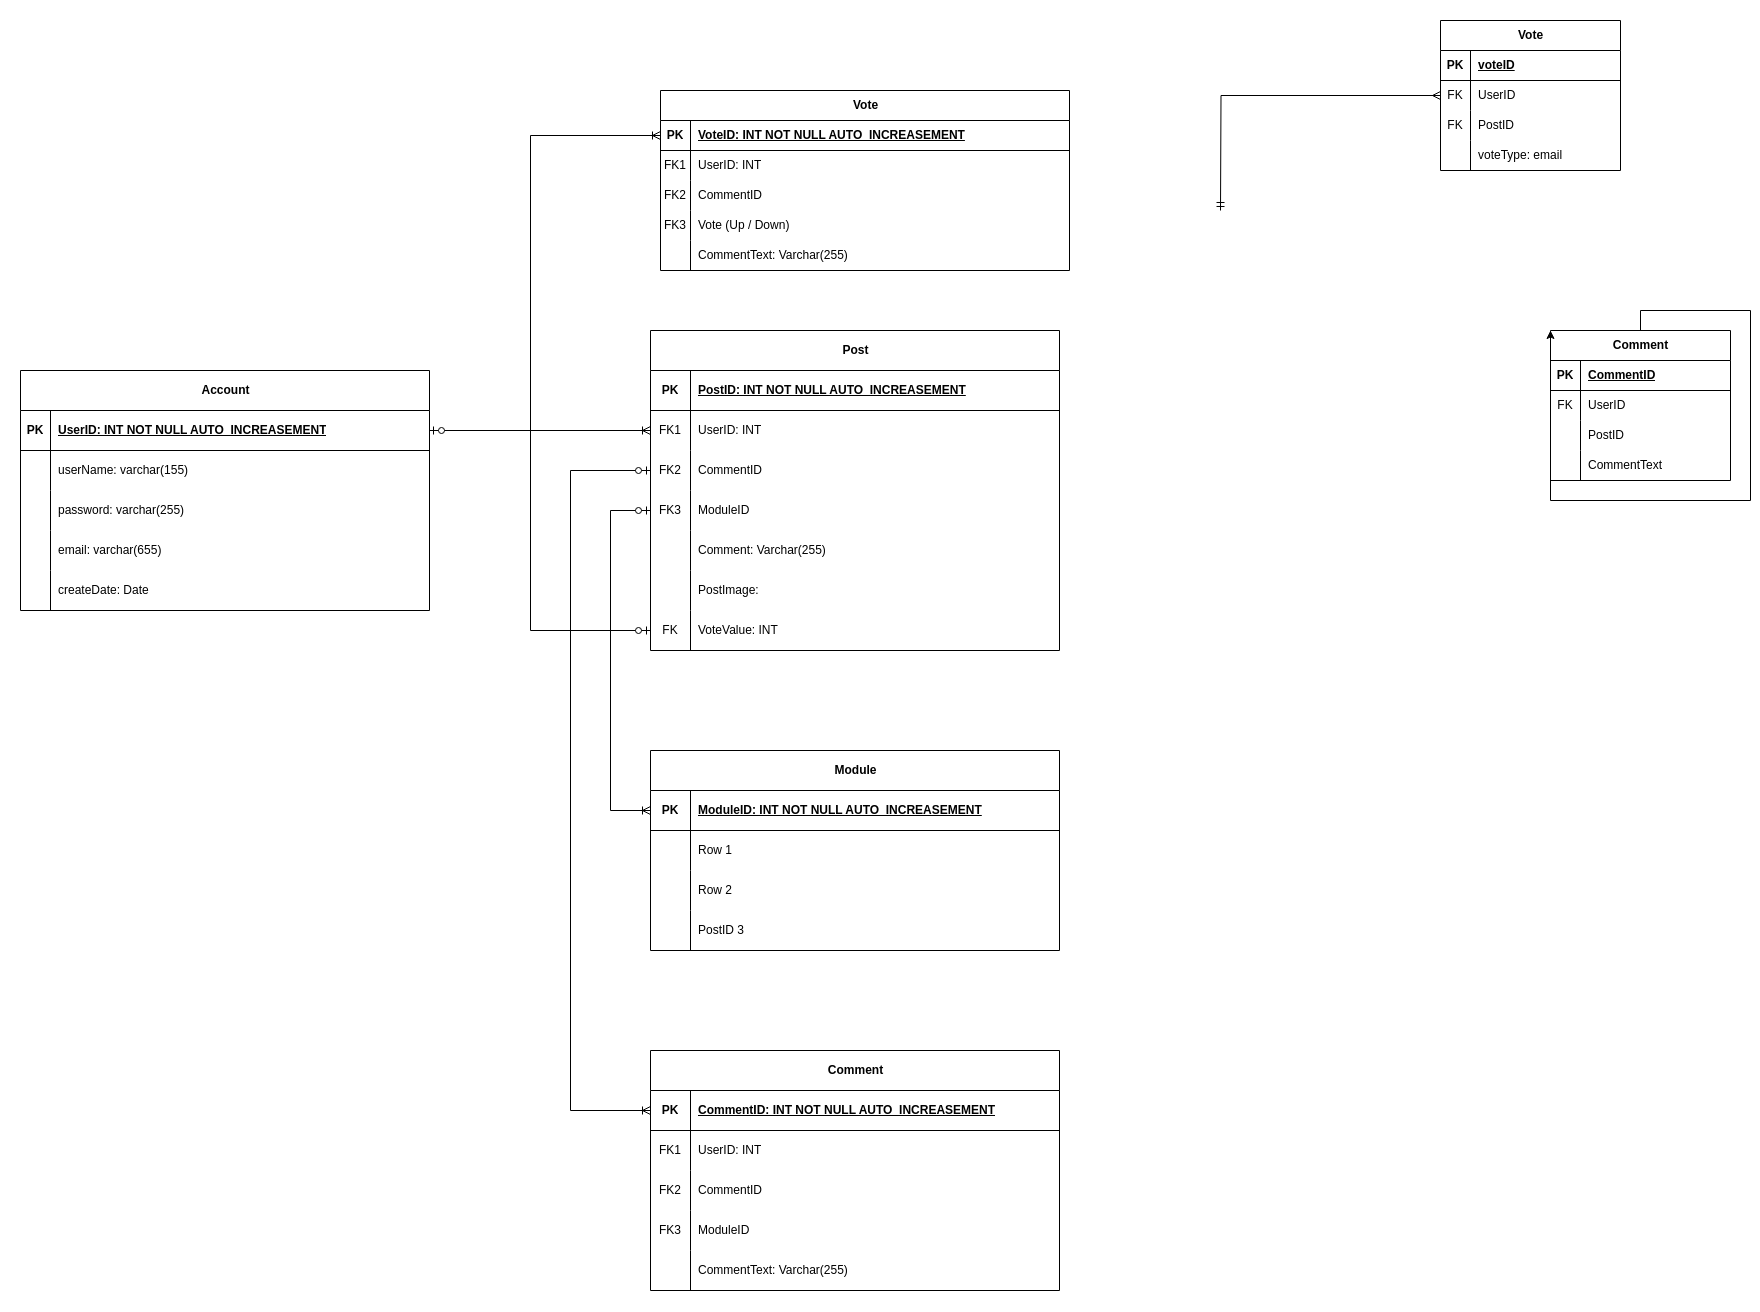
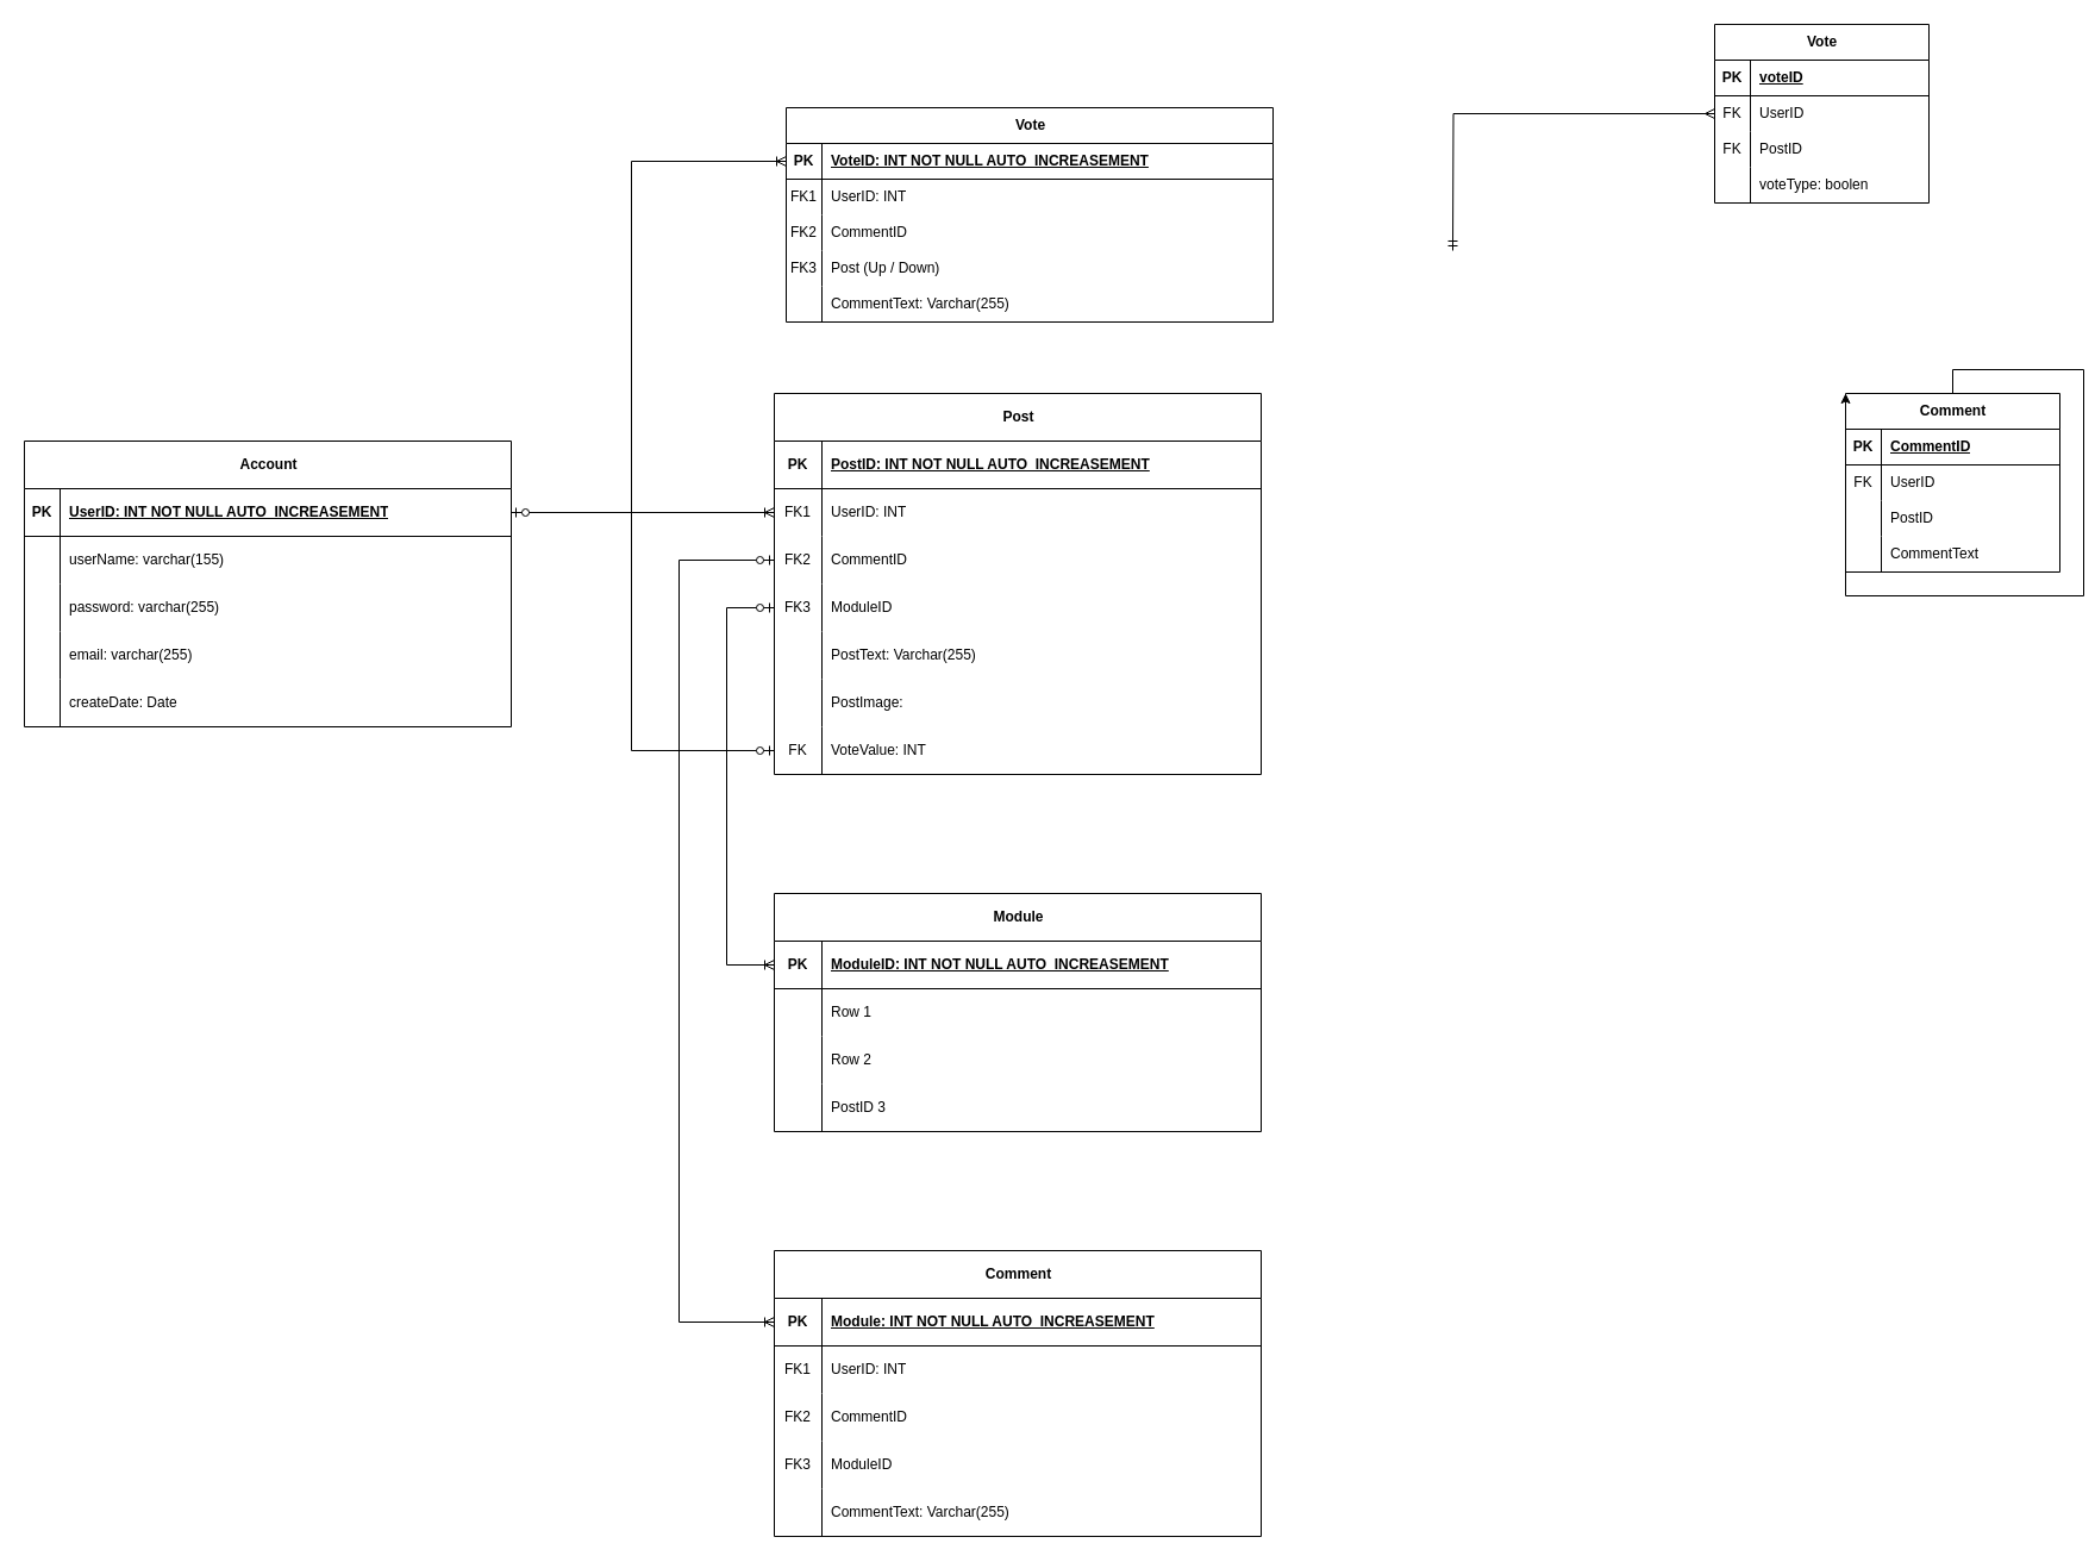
- <mxCell id="27" value="voteType: email" style="shape=partialRectangle;connectable=0;fillColor=none;top=0;left=0;bottom=0;right=0;align=left;spacingLeft=6;overflow=hidden;whiteSpace=wrap;html=1;" parent="25" vertex="1"><mxGeometry x="30" width="150" height="30" as="geometry"><mxRectangle width="150" height="30" as="alternateBounds" /></mxGeometry></mxCell>
+ <mxCell id="27" value="voteType: boolen" style="shape=partialRectangle;connectable=0;fillColor=none;top=0;left=0;bottom=0;right=0;align=left;spacingLeft=6;overflow=hidden;whiteSpace=wrap;html=1;" parent="25" vertex="1"><mxGeometry x="30" width="150" height="30" as="geometry"><mxRectangle width="150" height="30" as="alternateBounds" /></mxGeometry></mxCell>
- <mxCell id="108" value="Vote (Up / Down)" style="shape=partialRectangle;connectable=0;fillColor=none;top=0;left=0;bottom=0;right=0;align=left;spacingLeft=6;overflow=hidden;whiteSpace=wrap;html=1;" parent="106" vertex="1"><mxGeometry x="30" width="379" height="30" as="geometry"><mxRectangle width="379" height="30" as="alternateBounds" /></mxGeometry></mxCell>
+ <mxCell id="108" value="Post (Up / Down)" style="shape=partialRectangle;connectable=0;fillColor=none;top=0;left=0;bottom=0;right=0;align=left;spacingLeft=6;overflow=hidden;whiteSpace=wrap;html=1;" parent="106" vertex="1"><mxGeometry x="30" width="379" height="30" as="geometry"><mxRectangle width="379" height="30" as="alternateBounds" /></mxGeometry></mxCell>
- <mxCell id="54" value="email: varchar(655)" style="shape=partialRectangle;connectable=0;fillColor=none;top=0;left=0;bottom=0;right=0;align=left;spacingLeft=6;overflow=hidden;whiteSpace=wrap;html=1;" parent="52" vertex="1"><mxGeometry x="30" width="379" height="40" as="geometry"><mxRectangle width="379" height="40" as="alternateBounds" /></mxGeometry></mxCell>
+ <mxCell id="54" value="email: varchar(255)" style="shape=partialRectangle;connectable=0;fillColor=none;top=0;left=0;bottom=0;right=0;align=left;spacingLeft=6;overflow=hidden;whiteSpace=wrap;html=1;" parent="52" vertex="1"><mxGeometry x="30" width="379" height="40" as="geometry"><mxRectangle width="379" height="40" as="alternateBounds" /></mxGeometry></mxCell>
- <mxCell id="73" value="Comment: Varchar(255)" style="shape=partialRectangle;connectable=0;fillColor=none;top=0;left=0;bottom=0;right=0;align=left;spacingLeft=6;overflow=hidden;whiteSpace=wrap;html=1;" parent="71" vertex="1"><mxGeometry x="40" width="369" height="40" as="geometry"><mxRectangle width="369" height="40" as="alternateBounds" /></mxGeometry></mxCell>
+ <mxCell id="73" value="PostText: Varchar(255)" style="shape=partialRectangle;connectable=0;fillColor=none;top=0;left=0;bottom=0;right=0;align=left;spacingLeft=6;overflow=hidden;whiteSpace=wrap;html=1;" parent="71" vertex="1"><mxGeometry x="40" width="369" height="40" as="geometry"><mxRectangle width="369" height="40" as="alternateBounds" /></mxGeometry></mxCell>
- <mxCell id="83" value="CommentID: INT NOT NULL AUTO_INCREASEMENT" style="shape=partialRectangle;connectable=0;fillColor=none;top=0;left=0;bottom=0;right=0;align=left;spacingLeft=6;fontStyle=5;overflow=hidden;whiteSpace=wrap;html=1;" parent="81" vertex="1"><mxGeometry x="40" width="369" height="40" as="geometry"><mxRectangle width="369" height="40" as="alternateBounds" /></mxGeometry></mxCell>
+ <mxCell id="83" value="Module: INT NOT NULL AUTO_INCREASEMENT" style="shape=partialRectangle;connectable=0;fillColor=none;top=0;left=0;bottom=0;right=0;align=left;spacingLeft=6;fontStyle=5;overflow=hidden;whiteSpace=wrap;html=1;" parent="81" vertex="1"><mxGeometry x="40" width="369" height="40" as="geometry"><mxRectangle width="369" height="40" as="alternateBounds" /></mxGeometry></mxCell>
